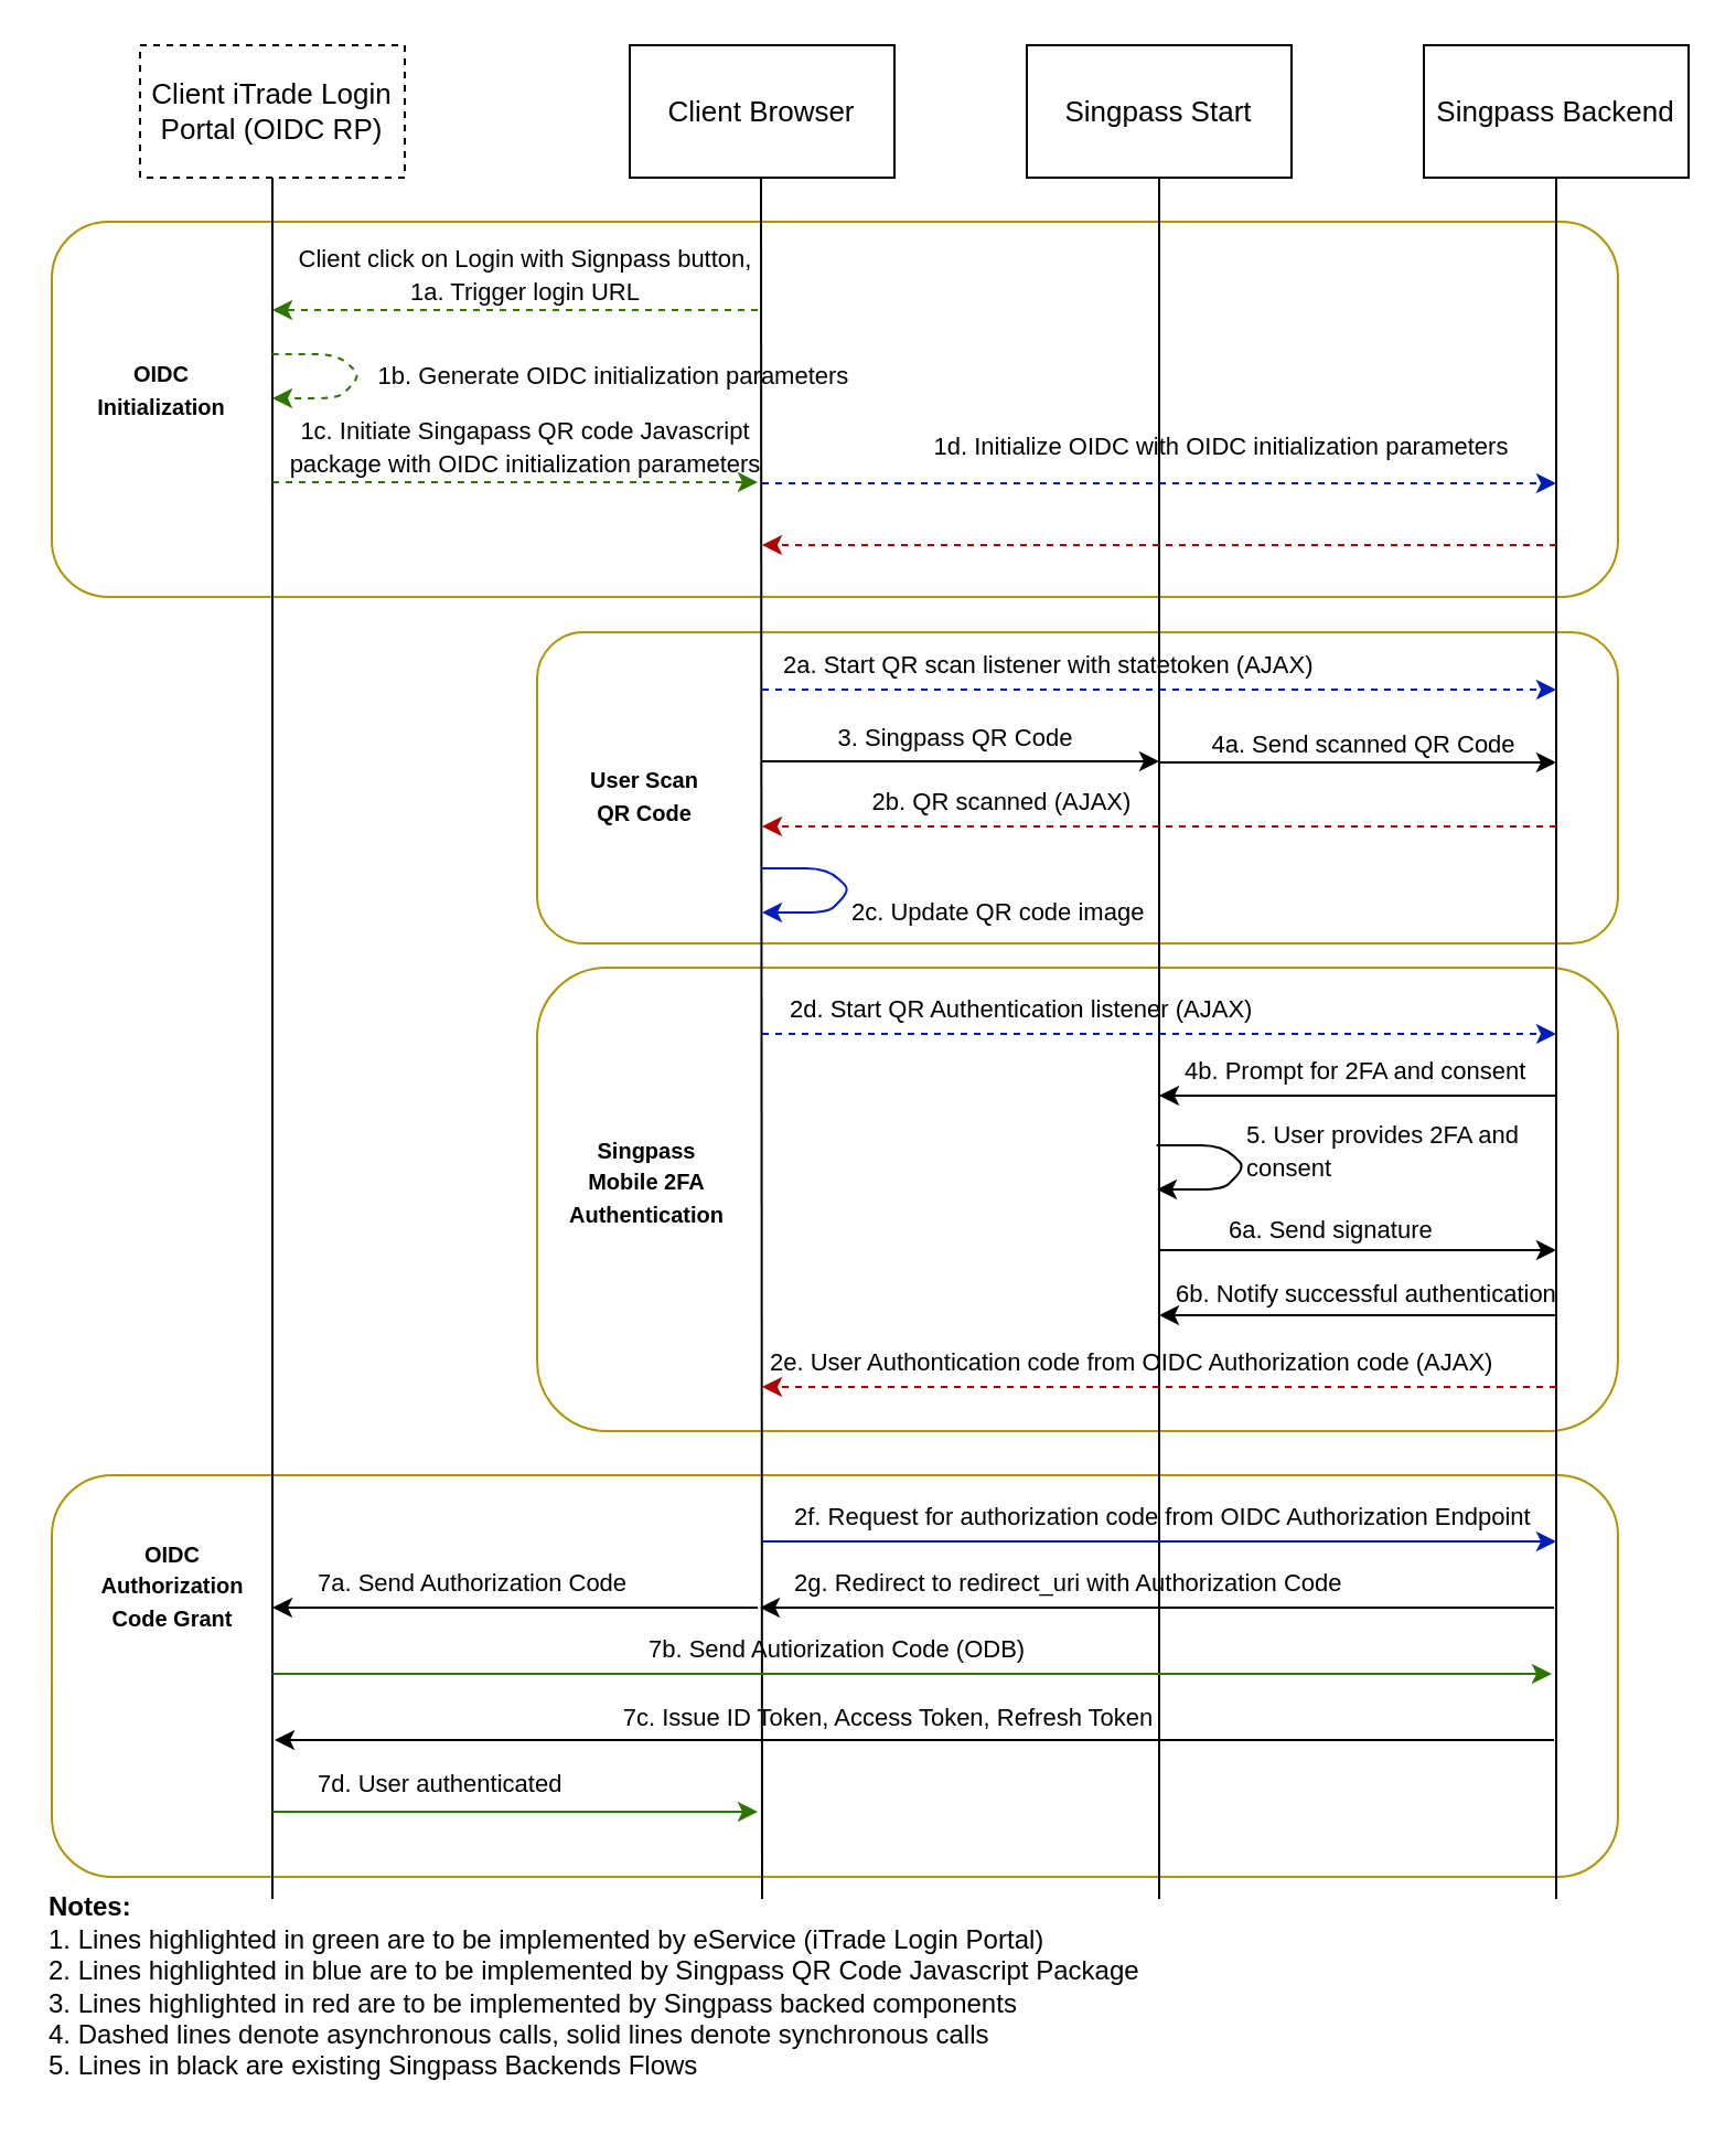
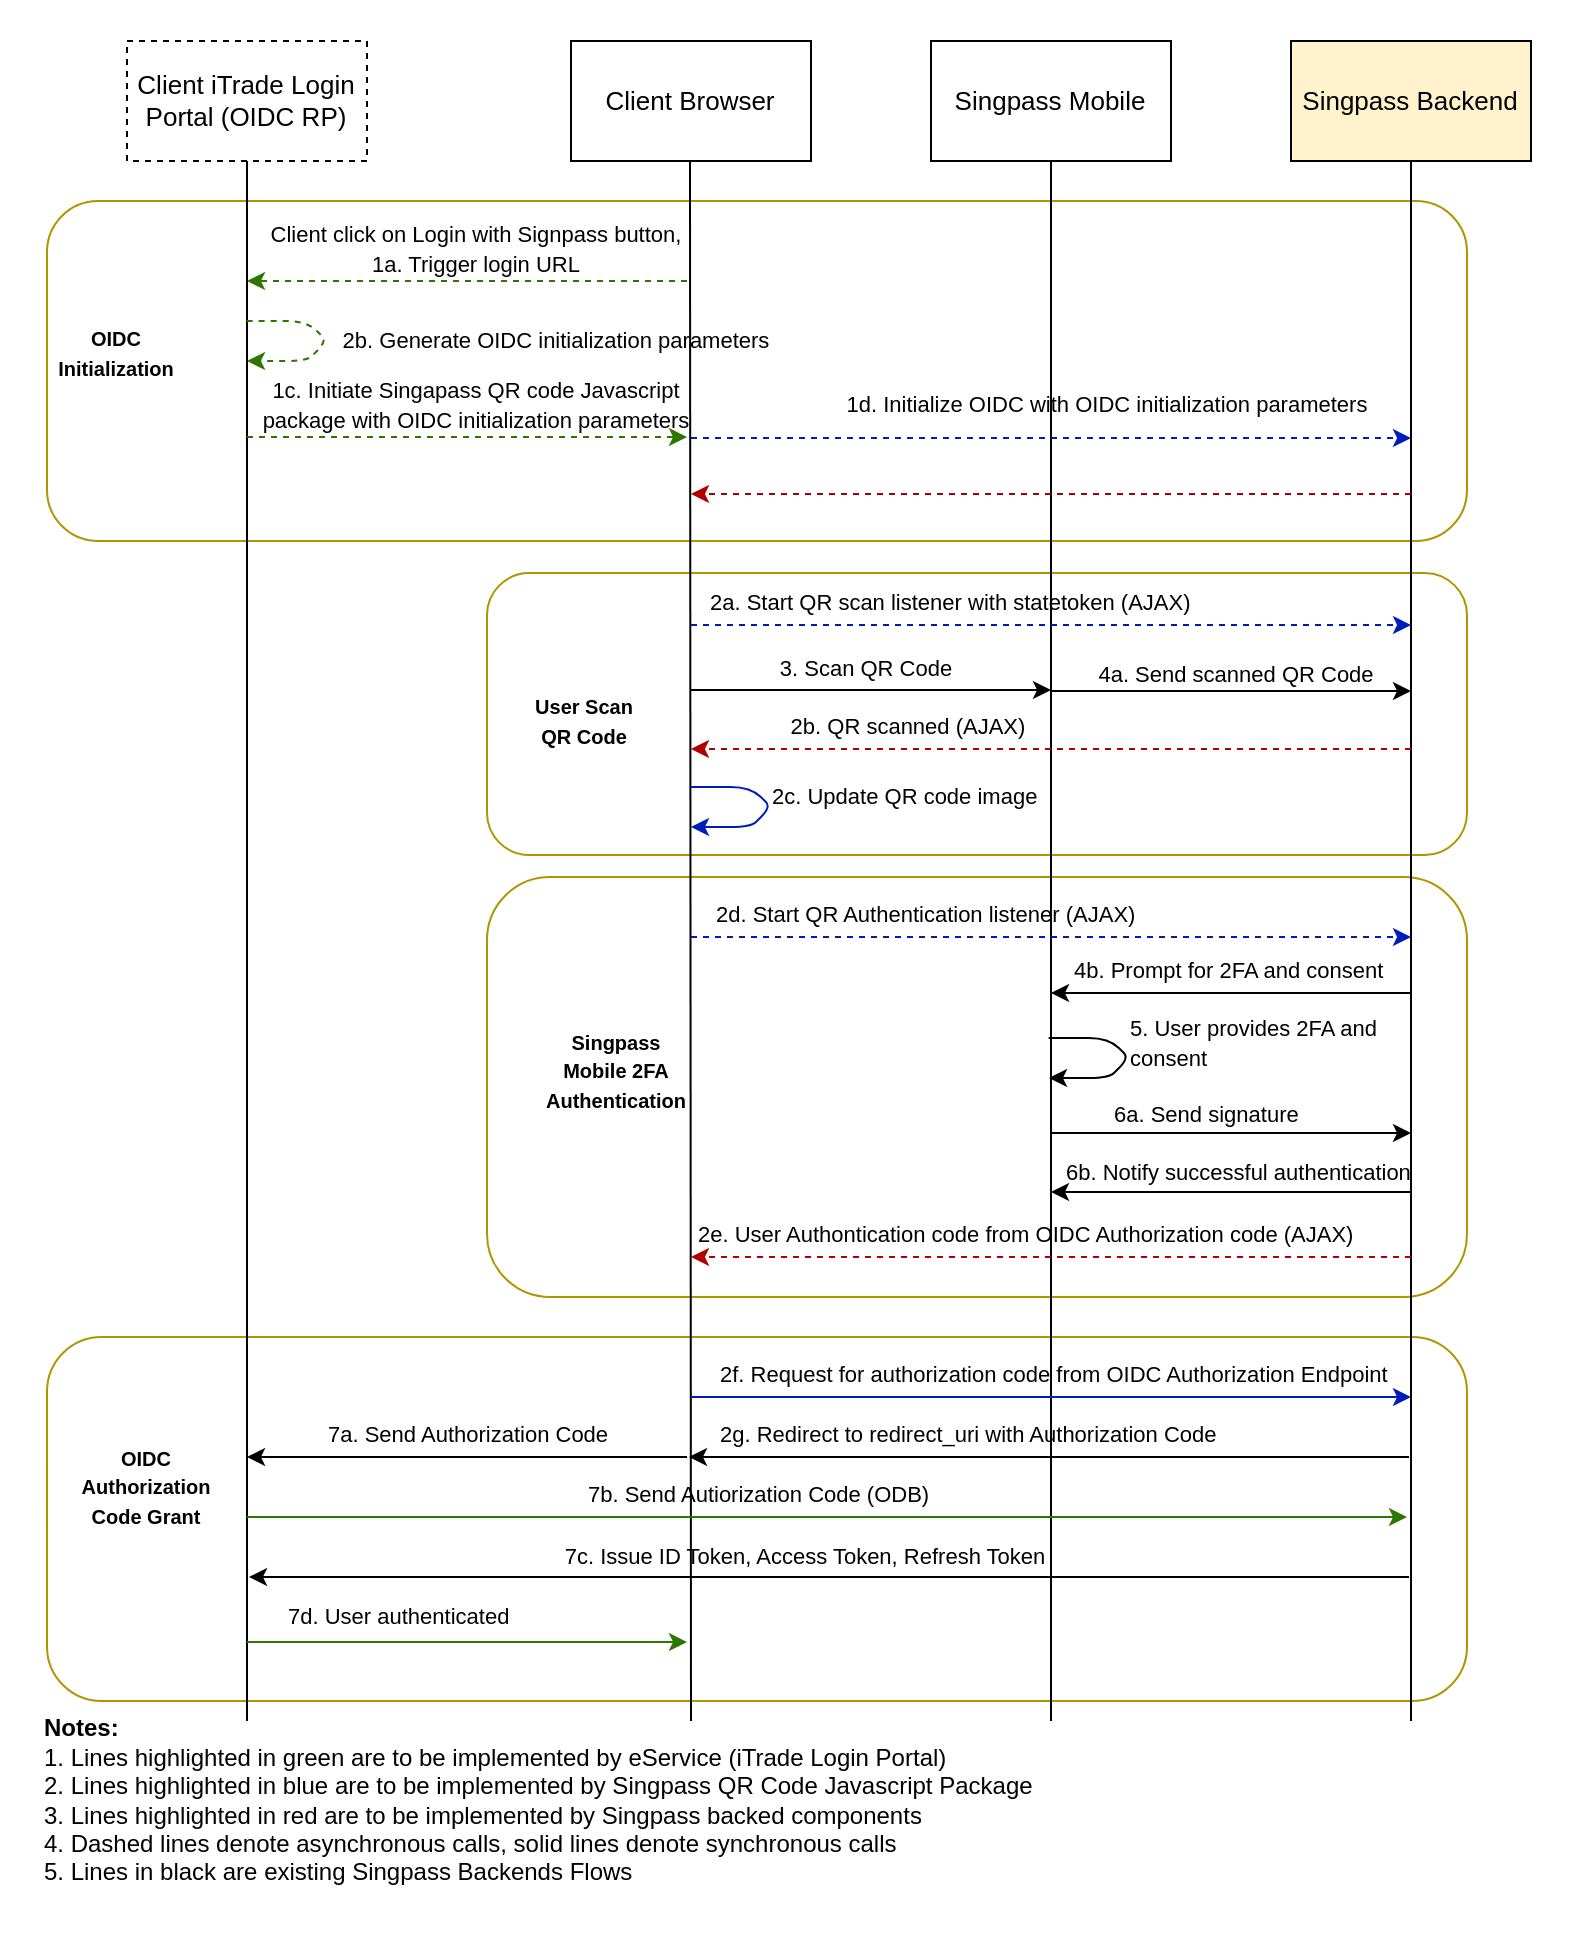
- <mxCell id="8" value="&lt;font style=&quot;font-size: 13px&quot;&gt;Singpass Start&lt;/font&gt;" style="rounded=0;whiteSpace=wrap;html=1;" vertex="1" parent="1"><mxGeometry x="465" y="20" width="120" height="60" as="geometry" /></mxCell>
+ <mxCell id="8" value="&lt;font style=&quot;font-size: 13px&quot;&gt;Singpass Mobile&lt;/font&gt;" style="rounded=0;whiteSpace=wrap;html=1;" vertex="1" parent="1"><mxGeometry x="465" y="20" width="120" height="60" as="geometry" /></mxCell>
- <mxCell id="9" value="&lt;font style=&quot;font-size: 13px&quot;&gt;Singpass Backend&lt;/font&gt;" style="rounded=0;whiteSpace=wrap;html=1;" vertex="1" parent="1"><mxGeometry x="645" y="20" width="120" height="60" as="geometry" /></mxCell>
+ <mxCell id="9" value="&lt;font style=&quot;font-size: 13px&quot;&gt;Singpass Backend&lt;/font&gt;" style="rounded=0;whiteSpace=wrap;html=1;fillColor=#fff2cc;" vertex="1" parent="1"><mxGeometry x="645" y="20" width="120" height="60" as="geometry" /></mxCell>
- <mxCell id="34" value="&lt;font style=&quot;font-size: 11px&quot;&gt;1b. Generate OIDC initialization parameters&lt;/font&gt;" style="text;html=1;strokeColor=none;fillColor=none;align=center;verticalAlign=middle;whiteSpace=wrap;rounded=0;" vertex="1" parent="1"><mxGeometry x="163" y="160" width="230" height="20" as="geometry" /></mxCell>
+ <mxCell id="34" value="&lt;font style=&quot;font-size: 11px&quot;&gt;2b. Generate OIDC initialization parameters&lt;/font&gt;" style="text;html=1;strokeColor=none;fillColor=none;align=center;verticalAlign=middle;whiteSpace=wrap;rounded=0;" vertex="1" parent="1"><mxGeometry x="163" y="160" width="230" height="20" as="geometry" /></mxCell>
- <mxCell id="61" value="&lt;font size=&quot;1&quot;&gt;&lt;b&gt;OIDC Initialization&lt;/b&gt;&lt;/font&gt;" style="text;html=1;strokeColor=none;fillColor=none;align=center;verticalAlign=middle;whiteSpace=wrap;rounded=0;" vertex="1" parent="1"><mxGeometry x="43" y="141" width="60" height="70" as="geometry" /></mxCell>
+ <mxCell id="61" value="&lt;font size=&quot;1&quot;&gt;&lt;b&gt;OIDC Initialization&lt;/b&gt;&lt;/font&gt;" style="text;html=1;strokeColor=none;fillColor=none;align=center;verticalAlign=middle;whiteSpace=wrap;rounded=0;" vertex="1" parent="1"><mxGeometry x="28" y="141" width="60" height="70" as="geometry" /></mxCell>
- <mxCell id="23" value="&lt;font style=&quot;font-size: 11px&quot;&gt;3. Singpass QR Code&lt;/font&gt;" style="text;html=1;strokeColor=none;fillColor=none;align=center;verticalAlign=middle;whiteSpace=wrap;rounded=0;" vertex="1" parent="1"><mxGeometry x="358" y="325" width="150" height="18" as="geometry" /></mxCell>
+ <mxCell id="23" value="&lt;font style=&quot;font-size: 11px&quot;&gt;3. Scan QR Code&lt;/font&gt;" style="text;html=1;strokeColor=none;fillColor=none;align=center;verticalAlign=middle;whiteSpace=wrap;rounded=0;" vertex="1" parent="1"><mxGeometry x="358" y="325" width="150" height="18" as="geometry" /></mxCell>
- <mxCell id="41" value="&lt;font style=&quot;font-size: 11px&quot;&gt;2c. Update QR code image&lt;/font&gt;" style="text;html=1;strokeColor=none;fillColor=none;align=left;verticalAlign=middle;whiteSpace=wrap;rounded=0;" vertex="1" parent="1"><mxGeometry x="384" y="404" width="139" height="18" as="geometry" /></mxCell>
+ <mxCell id="41" value="&lt;font style=&quot;font-size: 11px&quot;&gt;2c. Update QR code image&lt;/font&gt;" style="text;html=1;strokeColor=none;fillColor=none;align=left;verticalAlign=middle;whiteSpace=wrap;rounded=0;" vertex="1" parent="1"><mxGeometry x="384" y="389" width="139" height="18" as="geometry" /></mxCell>
- <mxCell id="59" value="&lt;font size=&quot;1&quot;&gt;&lt;b&gt;Singpass Mobile 2FA Authentication&lt;/b&gt;&lt;/font&gt;" style="text;html=1;strokeColor=none;fillColor=none;align=center;verticalAlign=middle;whiteSpace=wrap;rounded=0;" vertex="1" parent="1"><mxGeometry x="263" y="500" width="60" height="70" as="geometry" /></mxCell>
+ <mxCell id="59" value="&lt;font size=&quot;1&quot;&gt;&lt;b&gt;Singpass Mobile 2FA Authentication&lt;/b&gt;&lt;/font&gt;" style="text;html=1;strokeColor=none;fillColor=none;align=center;verticalAlign=middle;whiteSpace=wrap;rounded=0;" vertex="1" parent="1"><mxGeometry x="278" y="500" width="60" height="70" as="geometry" /></mxCell>
- <mxCell id="51" value="&lt;font style=&quot;font-size: 11px&quot;&gt;7a. Send Authorization Code&lt;/font&gt;" style="text;html=1;strokeColor=none;fillColor=none;align=left;verticalAlign=middle;whiteSpace=wrap;rounded=0;" vertex="1" parent="1"><mxGeometry x="142" y="708" width="151" height="18" as="geometry" /></mxCell>
+ <mxCell id="51" value="&lt;font style=&quot;font-size: 11px&quot;&gt;7a. Send Authorization Code&lt;/font&gt;" style="text;html=1;strokeColor=none;fillColor=none;align=left;verticalAlign=middle;whiteSpace=wrap;rounded=0;" vertex="1" parent="1"><mxGeometry x="162" y="708" width="151" height="18" as="geometry" /></mxCell>
- <mxCell id="58" value="&lt;font size=&quot;1&quot;&gt;&lt;b&gt;OIDC Authorization Code Grant&lt;/b&gt;&lt;/font&gt;" style="text;html=1;strokeColor=none;fillColor=none;align=center;verticalAlign=middle;whiteSpace=wrap;rounded=0;" vertex="1" parent="1"><mxGeometry x="48" y="683" width="60" height="70" as="geometry" /></mxCell>
+ <mxCell id="58" value="&lt;font size=&quot;1&quot;&gt;&lt;b&gt;OIDC Authorization Code Grant&lt;/b&gt;&lt;/font&gt;" style="text;html=1;strokeColor=none;fillColor=none;align=center;verticalAlign=middle;whiteSpace=wrap;rounded=0;" vertex="1" parent="1"><mxGeometry x="43" y="708" width="60" height="70" as="geometry" /></mxCell>
